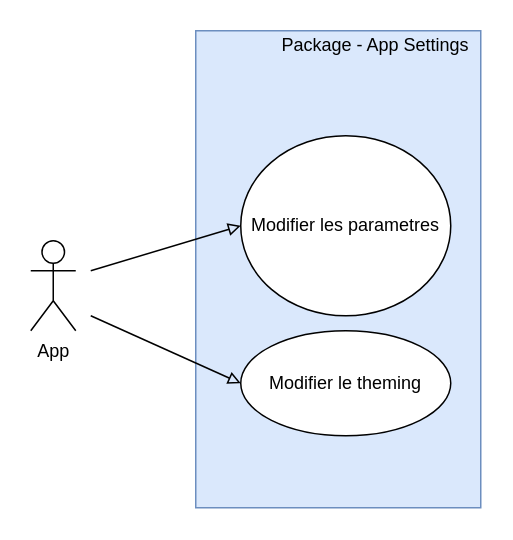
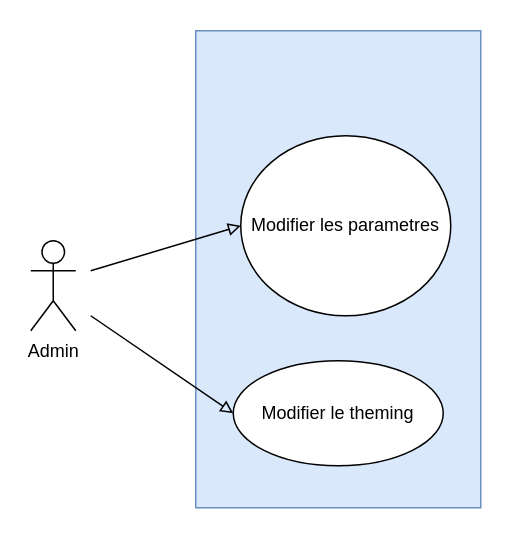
- <mxCell id="7" value="Package - App Settings" style="text;html=1;strokeColor=none;fillColor=none;align=center;verticalAlign=middle;whiteSpace=wrap;rounded=0;labelBackgroundColor=none;fontColor=none;" vertex="1" parent="1"><mxGeometry x="180" y="20" width="140" height="20" as="geometry" /></mxCell>
- <mxCell id="5" value="App" style="shape=umlActor;verticalLabelPosition=bottom;verticalAlign=top;html=1;labelBackgroundColor=none;fontColor=none;" vertex="1" parent="1"><mxGeometry x="20" y="160" width="30" height="60" as="geometry" /></mxCell>
+ <mxCell id="5" value="Admin" style="shape=umlActor;verticalLabelPosition=bottom;verticalAlign=top;html=1;labelBackgroundColor=none;fontColor=none;" vertex="1" parent="1"><mxGeometry x="20" y="160" width="30" height="60" as="geometry" /></mxCell>
- <mxCell id="6" value="Modifier le theming" style="ellipse;whiteSpace=wrap;html=1;labelBackgroundColor=none;fontColor=none;" vertex="1" parent="1"><mxGeometry x="160" y="220" width="140" height="70" as="geometry" /></mxCell>
+ <mxCell id="6" value="Modifier le theming" style="ellipse;whiteSpace=wrap;html=1;labelBackgroundColor=none;fontColor=none;" vertex="1" parent="1"><mxGeometry x="155" y="240" width="140" height="70" as="geometry" /></mxCell>
